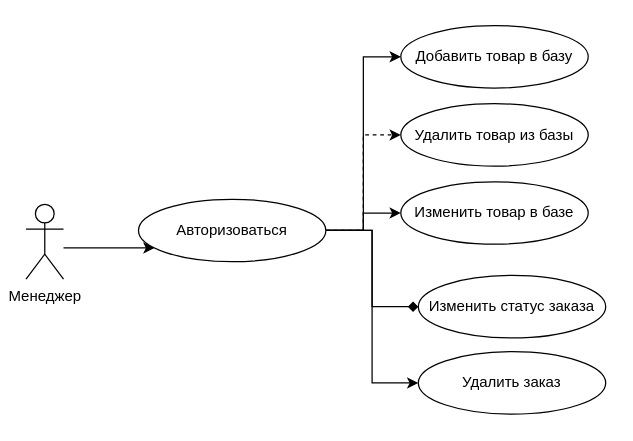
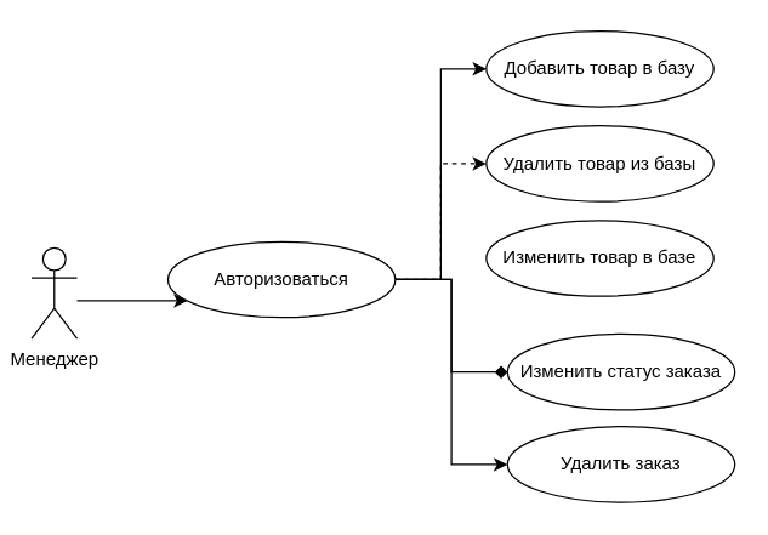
- <mxCell id="6" style="edgeStyle=orthogonalEdgeStyle;rounded=0;orthogonalLoop=1;jettySize=auto;html=1;" edge="1" parent="1" source="9" target="12"><mxGeometry relative="1" as="geometry" /></mxCell>
